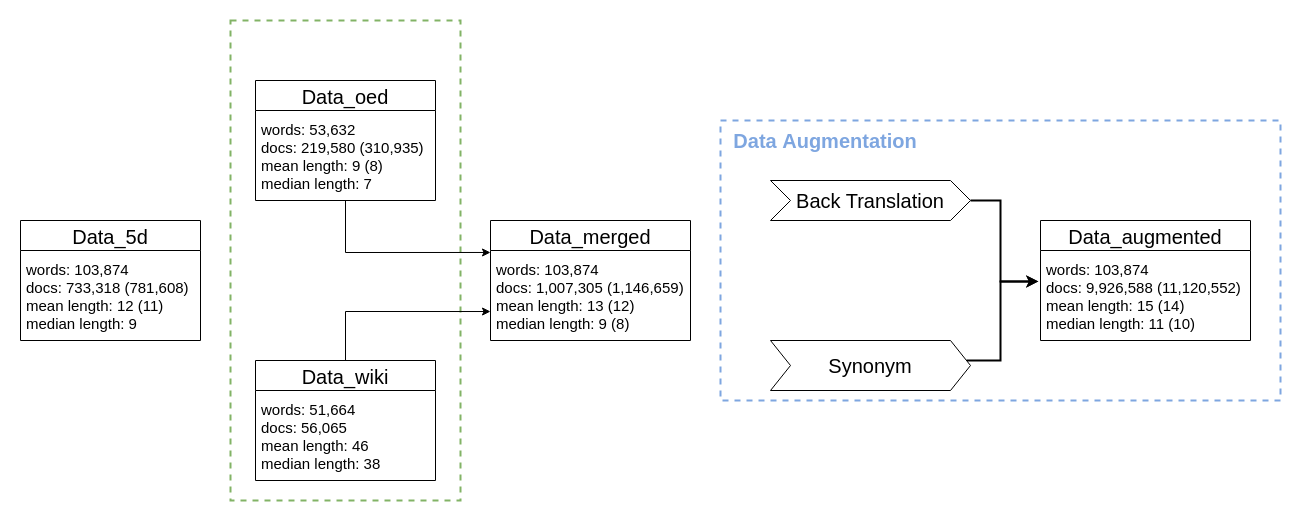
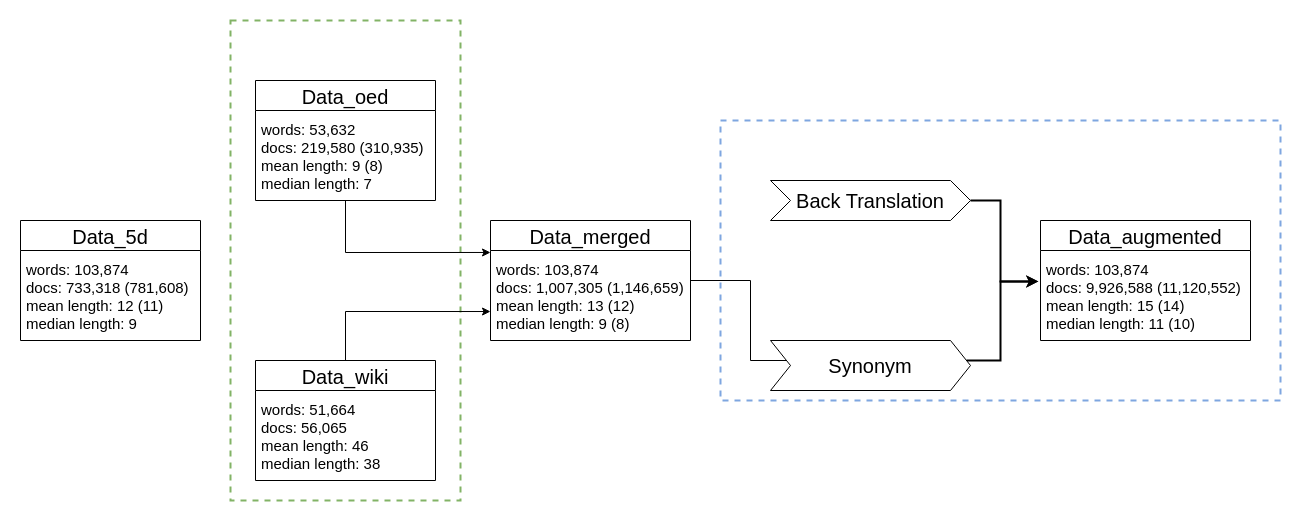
- <mxCell id="14" value="&lt;b&gt;&lt;font color=&quot;#7ea6e0&quot;&gt;&lt;font style=&quot;font-size: 20px&quot;&gt;Data&amp;nbsp;&lt;/font&gt;&lt;span style=&quot;font-size: 20px&quot;&gt;Augmentation&lt;/span&gt;&lt;/font&gt;&lt;/b&gt;" style="text;html=1;strokeColor=none;fillColor=none;align=center;verticalAlign=middle;whiteSpace=wrap;rounded=0;dashed=1;fontSize=15;" parent="1" vertex="1"><mxGeometry x="720" y="120" width="210" height="40" as="geometry" /></mxCell>
+ <mxCell id="9" style="edgeStyle=orthogonalEdgeStyle;rounded=0;orthogonalLoop=1;jettySize=auto;html=1;entryX=0;entryY=0.5;entryDx=0;entryDy=0;strokeWidth=1;endArrow=none;endFill=0;" parent="1" source="10" target="21" edge="1"><mxGeometry relative="1" as="geometry"><Array as="points"><mxPoint x="750" y="280" /><mxPoint x="750" y="360" /></Array></mxGeometry></mxCell>
